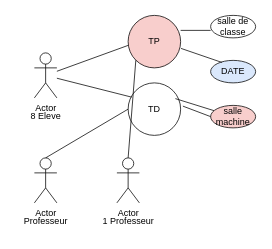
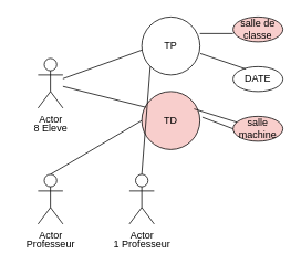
- <mxCell id="13" value="salle de classe" style="ellipse;whiteSpace=wrap;html=1;" vertex="1" parent="1"><mxGeometry x="280" y="20" width="60" height="30" as="geometry" /></mxCell>
+ <mxCell id="13" value="salle de classe" style="ellipse;whiteSpace=wrap;html=1;fillColor=#f8cecc;" vertex="1" parent="1"><mxGeometry x="280" y="20" width="60" height="30" as="geometry" /></mxCell>
- <mxCell id="6" value="TP&lt;br&gt;" style="ellipse;whiteSpace=wrap;html=1;aspect=fixed;fillColor=#f8cecc;" vertex="1" parent="1"><mxGeometry x="170" y="20" width="70" height="70" as="geometry" /></mxCell>
+ <mxCell id="6" value="TP&lt;br&gt;" style="ellipse;whiteSpace=wrap;html=1;aspect=fixed;" vertex="1" parent="1"><mxGeometry x="170" y="20" width="70" height="70" as="geometry" /></mxCell>
- <mxCell id="8" value="DATE&lt;br&gt;" style="ellipse;whiteSpace=wrap;html=1;fillColor=#dae8fc;" vertex="1" parent="1"><mxGeometry x="280" y="80" width="60" height="30" as="geometry" /></mxCell>
+ <mxCell id="8" value="DATE&lt;br&gt;" style="ellipse;whiteSpace=wrap;html=1;" vertex="1" parent="1"><mxGeometry x="280" y="80" width="60" height="30" as="geometry" /></mxCell>
- <mxCell id="7" value="TD&lt;br&gt;" style="ellipse;whiteSpace=wrap;html=1;aspect=fixed;" vertex="1" parent="1"><mxGeometry x="170" y="110" width="70" height="70" as="geometry" /></mxCell>
+ <mxCell id="7" value="TD&lt;br&gt;" style="ellipse;whiteSpace=wrap;html=1;aspect=fixed;fillColor=#f8cecc;" vertex="1" parent="1"><mxGeometry x="170" y="110" width="70" height="70" as="geometry" /></mxCell>
